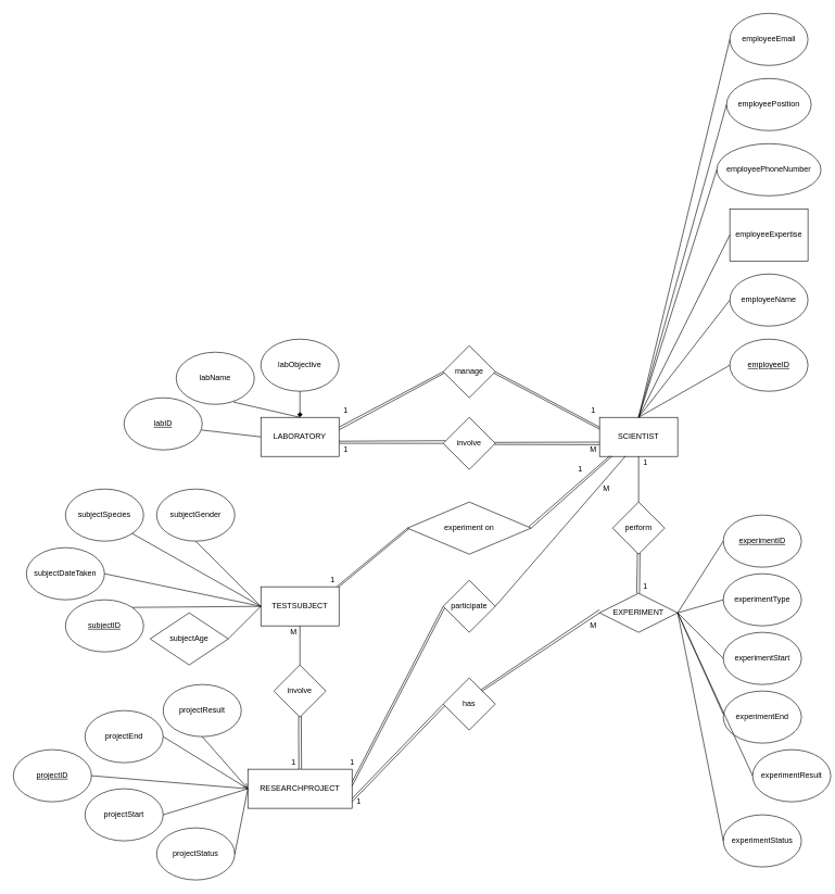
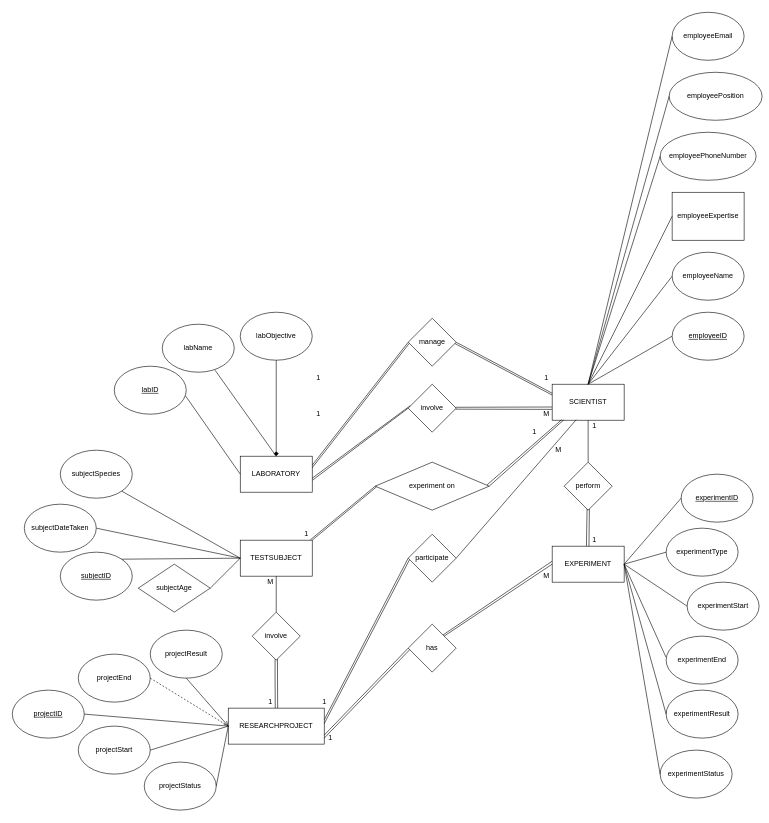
- <mxCell id="18" value="employeePosition" style="ellipse;whiteSpace=wrap;html=1;" parent="1" vertex="1"><mxGeometry x="1115" y="120" width="130" height="80" as="geometry" /></mxCell>
+ <mxCell id="18" value="employeePosition" style="ellipse;whiteSpace=wrap;html=1;" parent="1" vertex="1"><mxGeometry x="1115" y="120" width="155" height="80" as="geometry" /></mxCell>
- <mxCell id="2" value="LABORATORY" style="rounded=0;whiteSpace=wrap;html=1;" parent="1" vertex="1"><mxGeometry x="400" y="640" width="120" height="60" as="geometry" /></mxCell>
+ <mxCell id="2" value="LABORATORY" style="rounded=0;whiteSpace=wrap;html=1;" parent="1" vertex="1"><mxGeometry x="400" y="760" width="120" height="60" as="geometry" /></mxCell>
- <mxCell id="25" value="subjectGender" style="ellipse;whiteSpace=wrap;html=1;" parent="1" vertex="1"><mxGeometry x="240" y="750" width="120" height="80" as="geometry" /></mxCell>
- <mxCell id="30" value="&lt;u&gt;experimentID&lt;/u&gt;" style="ellipse;whiteSpace=wrap;html=1;" parent="1" vertex="1"><mxGeometry x="1110" y="790" width="120" height="80" as="geometry" /></mxCell>
+ <mxCell id="30" value="&lt;u&gt;experimentID&lt;/u&gt;" style="ellipse;whiteSpace=wrap;html=1;" parent="1" vertex="1"><mxGeometry x="1135" y="790" width="120" height="80" as="geometry" /></mxCell>
- <mxCell id="28" value="" style="endArrow=none;html=1;entryX=0.5;entryY=1;entryDx=0;entryDy=0;exitX=0;exitY=0.5;exitDx=0;exitDy=0;" parent="1" source="5" target="25" edge="1"><mxGeometry width="50" height="50" relative="1" as="geometry"><mxPoint x="330" y="790" as="sourcePoint" /><mxPoint x="380" y="740" as="targetPoint" /></mxGeometry></mxCell>
- <mxCell id="4" value="EXPERIMENT" style="rhombus;whiteSpace=wrap;html=1;" parent="1" vertex="1"><mxGeometry x="920" y="910" width="120" height="60" as="geometry" /></mxCell>
+ <mxCell id="4" value="EXPERIMENT" style="rounded=0;whiteSpace=wrap;html=1;" parent="1" vertex="1"><mxGeometry x="920" y="910" width="120" height="60" as="geometry" /></mxCell>
- <mxCell id="31" value="experimentStart" style="ellipse;whiteSpace=wrap;html=1;" parent="1" vertex="1"><mxGeometry x="1110" y="970" width="120" height="80" as="geometry" /></mxCell>
+ <mxCell id="31" value="experimentStart" style="ellipse;whiteSpace=wrap;html=1;" parent="1" vertex="1"><mxGeometry x="1145" y="970" width="120" height="80" as="geometry" /></mxCell>
- <mxCell id="46" value="" style="endArrow=none;html=1;entryX=0;entryY=0.5;entryDx=0;entryDy=0;exitX=1;exitY=0.5;exitDx=0;exitDy=0;" parent="1" source="39" target="6" edge="1"><mxGeometry width="50" height="50" relative="1" as="geometry"><mxPoint x="120" y="1180" as="sourcePoint" /><mxPoint x="400" y="1220" as="targetPoint" /></mxGeometry></mxCell>
+ <mxCell id="46" value="" style="endArrow=none;html=1;entryX=0;entryY=0.5;entryDx=0;entryDy=0;exitX=1;exitY=0.5;exitDx=0;exitDy=0;dashed=1;" parent="1" source="39" target="6" edge="1"><mxGeometry width="50" height="50" relative="1" as="geometry"><mxPoint x="120" y="1180" as="sourcePoint" /><mxPoint x="400" y="1220" as="targetPoint" /></mxGeometry></mxCell>
- <mxCell id="33" value="experimentResult" style="ellipse;whiteSpace=wrap;html=1;" parent="1" vertex="1"><mxGeometry x="1155" y="1150" width="120" height="80" as="geometry" /></mxCell>
+ <mxCell id="33" value="experimentResult" style="ellipse;whiteSpace=wrap;html=1;" parent="1" vertex="1"><mxGeometry x="1110" y="1150" width="120" height="80" as="geometry" /></mxCell>
- <mxCell id="48" value="experimentStatus" style="ellipse;whiteSpace=wrap;html=1;" parent="1" vertex="1"><mxGeometry x="1110" y="1250" width="120" height="80" as="geometry" /></mxCell>
+ <mxCell id="48" value="experimentStatus" style="ellipse;whiteSpace=wrap;html=1;" parent="1" vertex="1"><mxGeometry x="1100" y="1250" width="120" height="80" as="geometry" /></mxCell>
